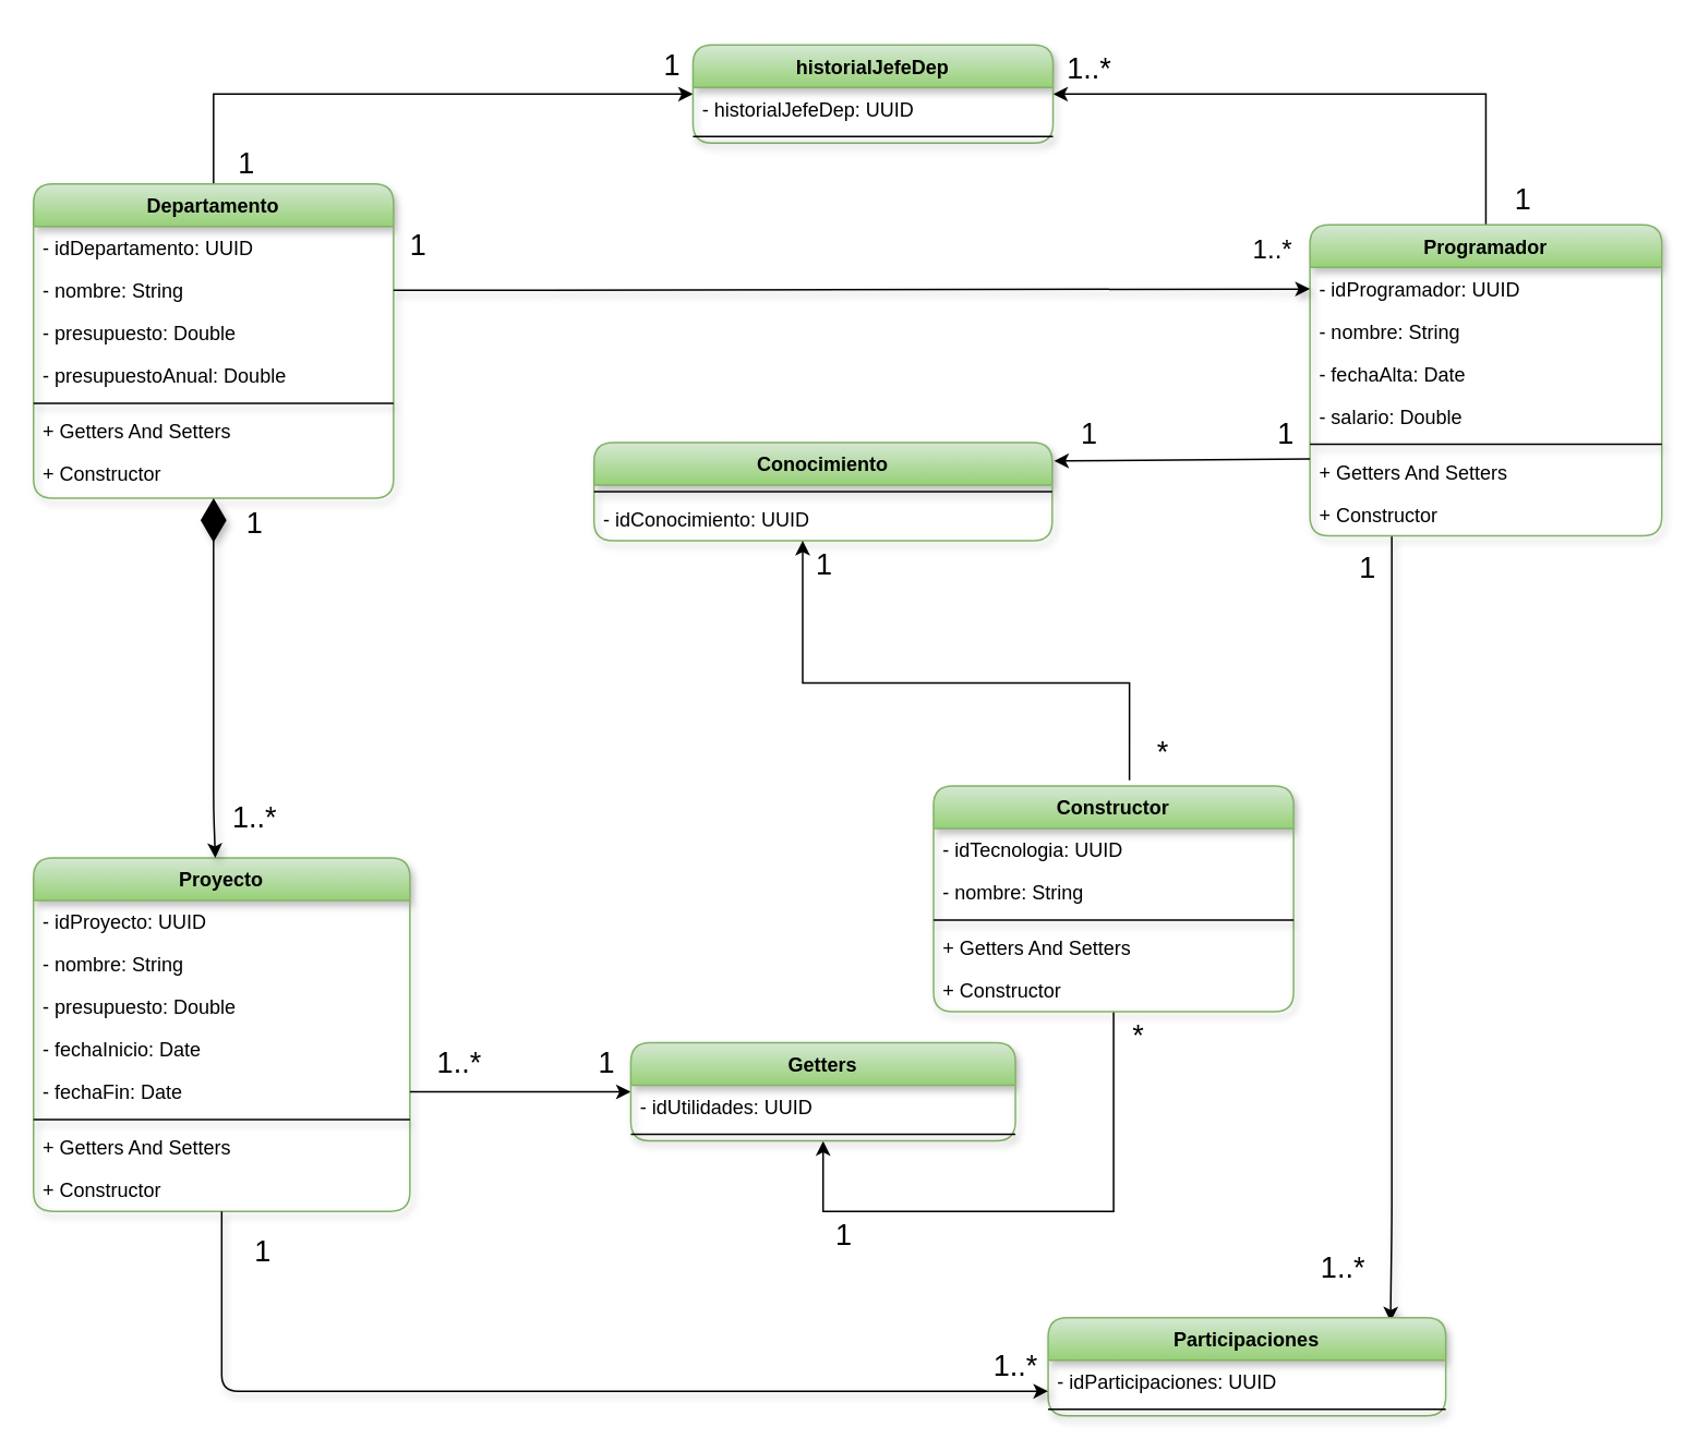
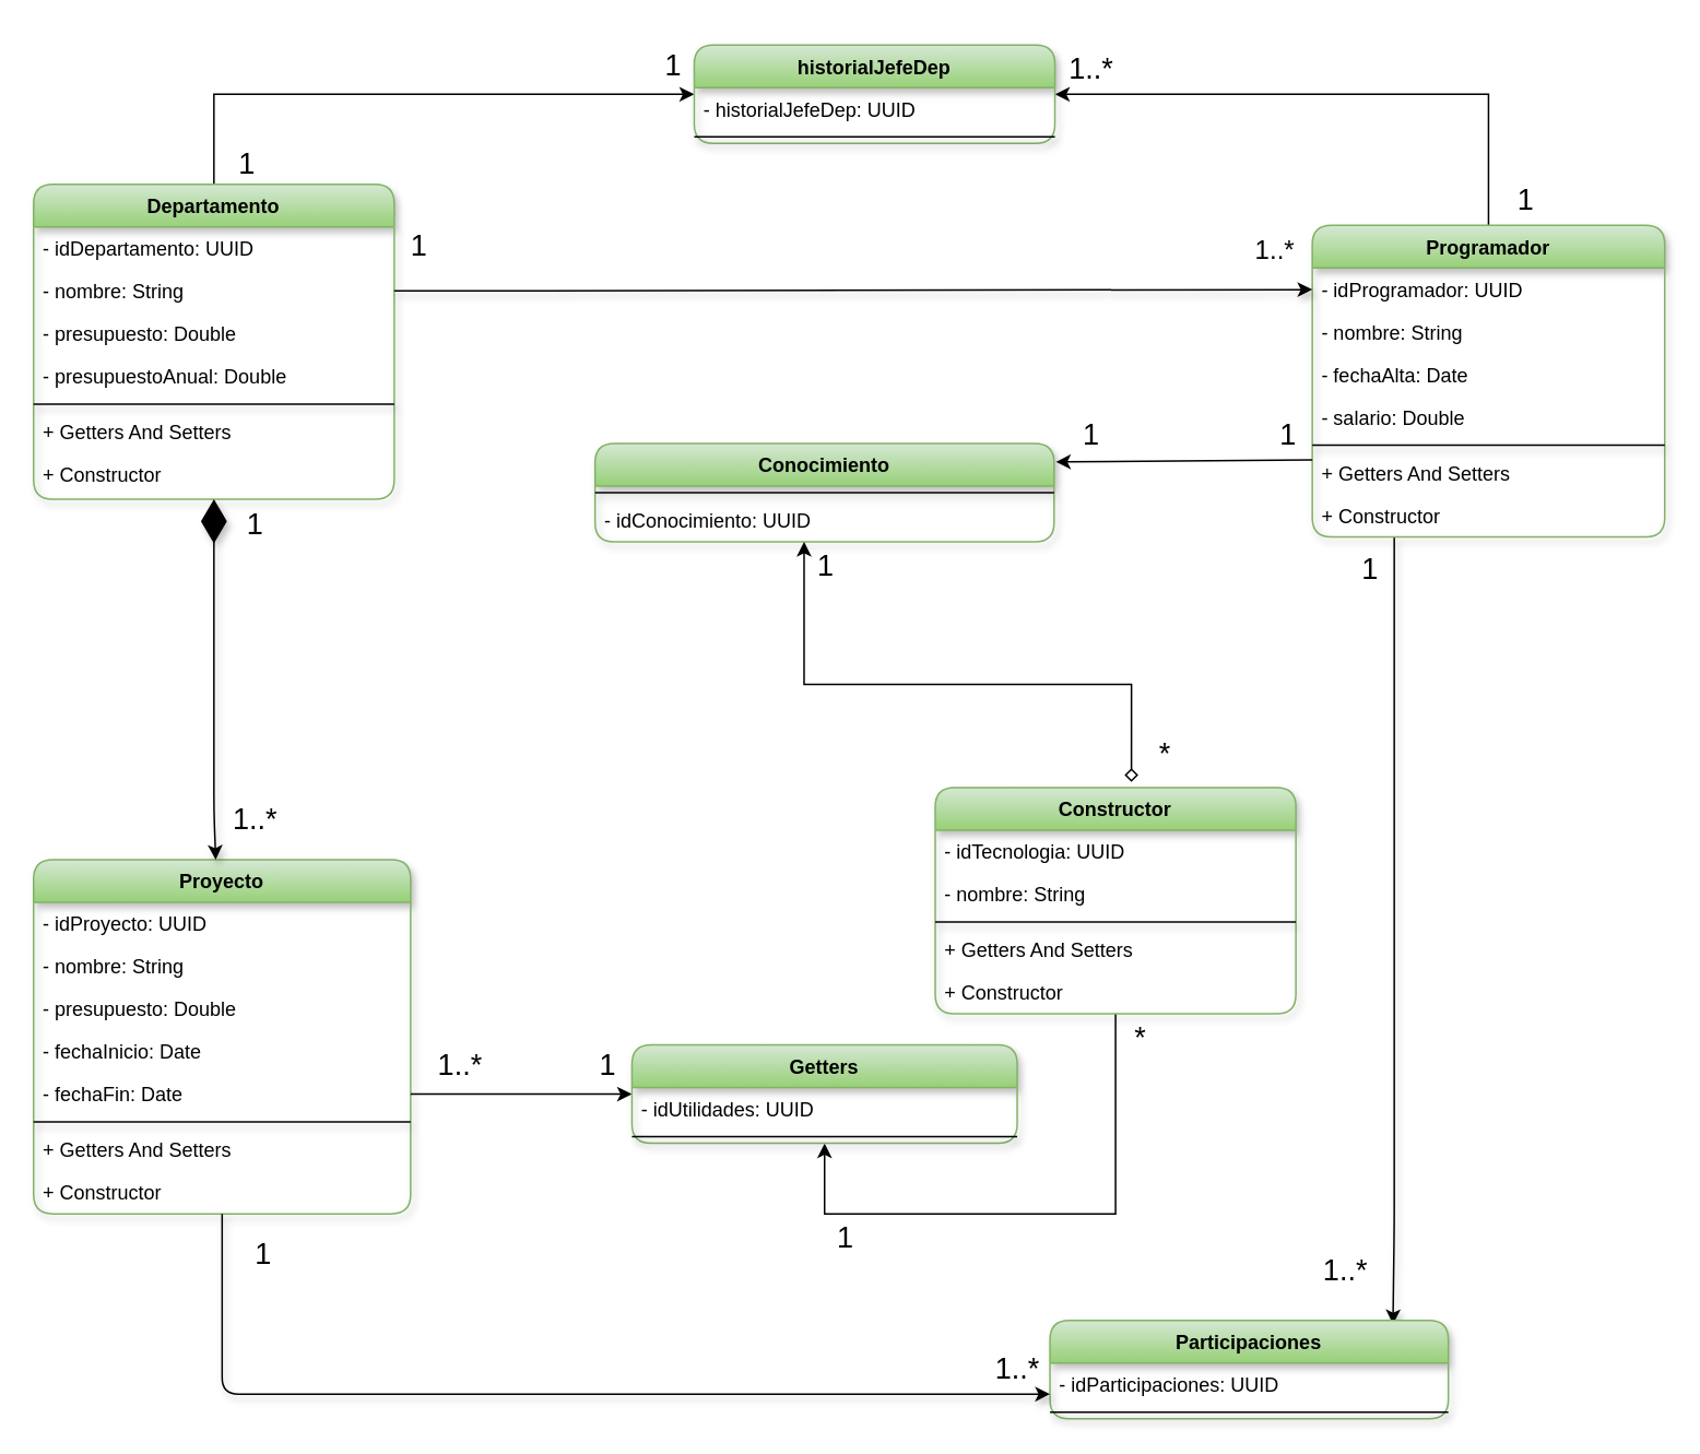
- <mxCell id="55" value="" style="edgeStyle=orthogonalEdgeStyle;rounded=0;orthogonalLoop=1;jettySize=auto;html=1;fontSize=18;entryX=0.544;entryY=-0.025;entryDx=0;entryDy=0;entryPerimeter=0;startArrow=classic;startFill=1;endArrow=none;endFill=0;" parent="1" source="43" target="56" edge="1"><mxGeometry relative="1" as="geometry"><Array as="points"><mxPoint x="490" y="417" /><mxPoint x="690" y="417" /></Array></mxGeometry></mxCell>
+ <mxCell id="55" value="" style="edgeStyle=orthogonalEdgeStyle;rounded=0;orthogonalLoop=1;jettySize=auto;html=1;fontSize=18;entryX=0.544;entryY=-0.025;entryDx=0;entryDy=0;entryPerimeter=0;startArrow=classic;startFill=1;endArrow=diamond;endFill=0;" parent="1" source="43" target="56" edge="1"><mxGeometry relative="1" as="geometry"><Array as="points"><mxPoint x="490" y="417" /><mxPoint x="690" y="417" /></Array></mxGeometry></mxCell>
